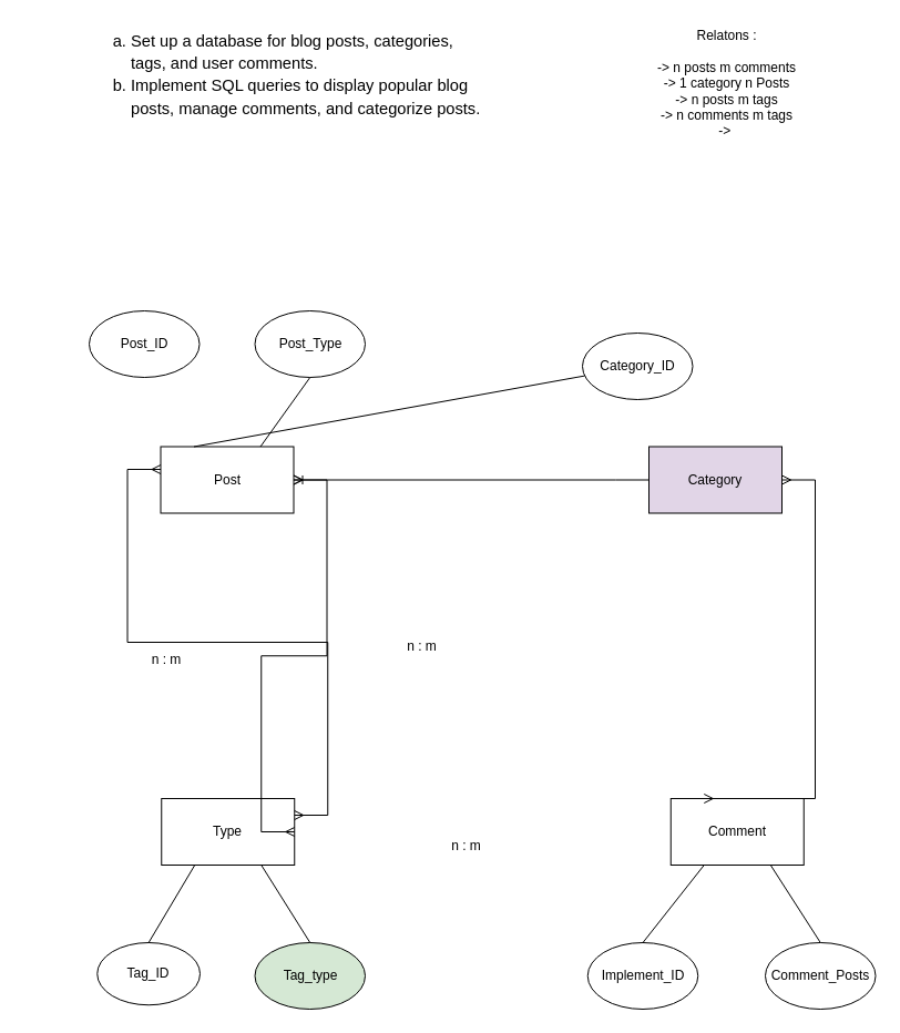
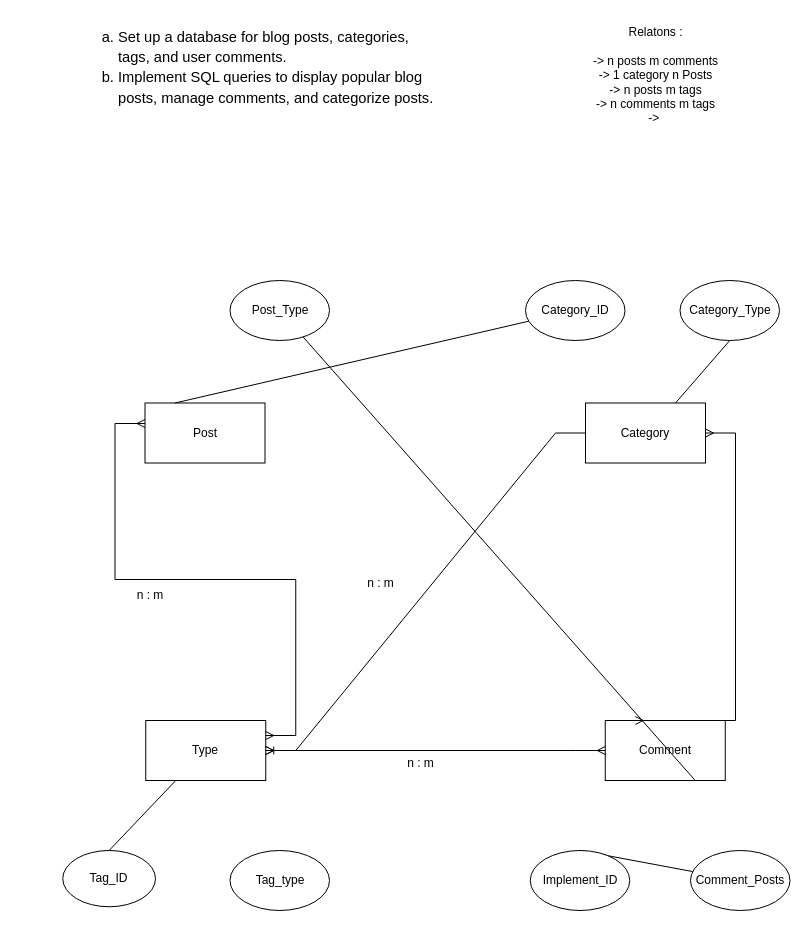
- <mxCell id="22" value="Post_ID" style="ellipse;whiteSpace=wrap;html=1;" parent="1" vertex="1"><mxGeometry x="80" y="280" width="99.5" height="60" as="geometry" /></mxCell>
+ <mxCell id="26" value="Category_Type" style="ellipse;whiteSpace=wrap;html=1;" parent="1" vertex="1"><mxGeometry x="679.5" y="280" width="99.5" height="60" as="geometry" /></mxCell>
- <mxCell id="25" value="Category_ID" style="ellipse;whiteSpace=wrap;html=1;" parent="1" vertex="1"><mxGeometry x="525" y="300" width="99.5" height="60" as="geometry" /></mxCell>
+ <mxCell id="25" value="Category_ID" style="ellipse;whiteSpace=wrap;html=1;" parent="1" vertex="1"><mxGeometry x="525" y="280" width="99.5" height="60" as="geometry" /></mxCell>
- <mxCell id="8" value="" style="endArrow=none;html=1;rounded=0;exitX=0.75;exitY=0;exitDx=0;exitDy=0;entryX=0.5;entryY=1;entryDx=0;entryDy=0;" parent="1" source="3" target="23" edge="1"><mxGeometry width="50" height="50" relative="1" as="geometry"><mxPoint x="419.5" y="482.5" as="sourcePoint" /><mxPoint x="335.5" y="370" as="targetPoint" /></mxGeometry></mxCell>
+ <mxCell id="9" value="" style="endArrow=none;html=1;rounded=0;entryX=0.5;entryY=1;entryDx=0;entryDy=0;exitX=0.75;exitY=0;exitDx=0;exitDy=0;" parent="1" source="2" target="26" edge="1"><mxGeometry width="50" height="50" relative="1" as="geometry"><mxPoint x="410" y="472.5" as="sourcePoint" /><mxPoint x="759.5" y="350" as="targetPoint" /></mxGeometry></mxCell>
- <mxCell id="17" value="" style="edgeStyle=entityRelationEdgeStyle;fontSize=12;html=1;endArrow=ERoneToMany;rounded=0;entryX=1;entryY=0.5;entryDx=0;entryDy=0;exitX=0;exitY=0.5;exitDx=0;exitDy=0;" parent="1" source="2" target="3" edge="1"><mxGeometry width="100" height="100" relative="1" as="geometry"><mxPoint x="330" y="560" as="sourcePoint" /><mxPoint x="430" y="460" as="targetPoint" /></mxGeometry></mxCell>
+ <mxCell id="17" value="" style="edgeStyle=entityRelationEdgeStyle;fontSize=12;html=1;endArrow=ERoneToMany;rounded=0;exitX=0;exitY=0.5;exitDx=0;exitDy=0;" parent="1" source="2" target="4" edge="1"><mxGeometry width="100" height="100" relative="1" as="geometry"><mxPoint x="330" y="560" as="sourcePoint" /><mxPoint x="430" y="460" as="targetPoint" /></mxGeometry></mxCell>
- <mxCell id="2" value="Category" style="rounded=0;whiteSpace=wrap;html=1;fillColor=#e1d5e7;" parent="1" vertex="1"><mxGeometry x="585" y="402.5" width="120" height="60" as="geometry" /></mxCell>
+ <mxCell id="2" value="Category" style="rounded=0;whiteSpace=wrap;html=1;" parent="1" vertex="1"><mxGeometry x="585" y="402.5" width="120" height="60" as="geometry" /></mxCell>
- <mxCell id="21" value="" style="edgeStyle=entityRelationEdgeStyle;fontSize=12;html=1;endArrow=ERmany;startArrow=ERmany;rounded=0;exitX=1;exitY=0.5;exitDx=0;exitDy=0;" parent="1" source="4" target="3" edge="1"><mxGeometry width="100" height="100" relative="1" as="geometry"><mxPoint x="379.75" y="810" as="sourcePoint" /><mxPoint x="479.75" y="710" as="targetPoint" /></mxGeometry></mxCell>
+ <mxCell id="21" value="" style="edgeStyle=entityRelationEdgeStyle;fontSize=12;html=1;endArrow=ERmany;startArrow=ERmany;rounded=0;entryX=0;entryY=0.5;entryDx=0;entryDy=0;exitX=1;exitY=0.5;exitDx=0;exitDy=0;" parent="1" source="4" target="5" edge="1"><mxGeometry width="100" height="100" relative="1" as="geometry"><mxPoint x="379.75" y="810" as="sourcePoint" /><mxPoint x="479.75" y="710" as="targetPoint" /></mxGeometry></mxCell>
- <mxCell id="14" value="" style="endArrow=none;html=1;rounded=0;entryX=0.5;entryY=0;entryDx=0;entryDy=0;exitX=0.75;exitY=1;exitDx=0;exitDy=0;" parent="1" source="5" target="28" edge="1"><mxGeometry width="50" height="50" relative="1" as="geometry"><mxPoint x="369.75" y="820" as="sourcePoint" /><mxPoint x="769.75" y="820" as="targetPoint" /></mxGeometry></mxCell>
+ <mxCell id="14" value="" style="endArrow=none;html=1;rounded=0;exitX=0.75;exitY=1;exitDx=0;exitDy=0;" parent="1" source="5" target="23" edge="1"><mxGeometry width="50" height="50" relative="1" as="geometry"><mxPoint x="369.75" y="820" as="sourcePoint" /><mxPoint x="769.75" y="820" as="targetPoint" /></mxGeometry></mxCell>
- <mxCell id="10" value="" style="endArrow=none;html=1;rounded=0;exitX=0.5;exitY=0;exitDx=0;exitDy=0;entryX=0.75;entryY=1;entryDx=0;entryDy=0;" parent="1" source="24" target="4" edge="1"><mxGeometry width="50" height="50" relative="1" as="geometry"><mxPoint x="100.25" y="830" as="sourcePoint" /><mxPoint x="190.25" y="820" as="targetPoint" /></mxGeometry></mxCell>
- <mxCell id="11" value="" style="endArrow=none;html=1;rounded=0;exitX=0.5;exitY=0;exitDx=0;exitDy=0;entryX=0.25;entryY=1;entryDx=0;entryDy=0;" parent="1" source="27" target="5" edge="1"><mxGeometry width="50" height="50" relative="1" as="geometry"><mxPoint x="549.75" y="805" as="sourcePoint" /><mxPoint x="509.75" y="710" as="targetPoint" /></mxGeometry></mxCell>
+ <mxCell id="11" value="" style="endArrow=none;html=1;rounded=0;exitX=0.5;exitY=0;exitDx=0;exitDy=0;" parent="1" source="27" target="28" edge="1"><mxGeometry width="50" height="50" relative="1" as="geometry"><mxPoint x="549.75" y="805" as="sourcePoint" /><mxPoint x="509.75" y="710" as="targetPoint" /></mxGeometry></mxCell>
- <mxCell id="12" value="Tag_ID" style="ellipse;whiteSpace=wrap;html=1;" parent="1" vertex="1"><mxGeometry x="87.25" y="850" width="92.75" height="56.25" as="geometry" /></mxCell>
+ <mxCell id="12" value="Tag_ID" style="ellipse;whiteSpace=wrap;html=1;" parent="1" vertex="1"><mxGeometry x="62.25" y="850" width="92.75" height="56.25" as="geometry" /></mxCell>
- <mxCell id="24" value="Tag_type" style="ellipse;whiteSpace=wrap;html=1;fillColor=#d5e8d4;" parent="1" vertex="1"><mxGeometry x="229.5" y="850" width="99.5" height="60" as="geometry" /></mxCell>
+ <mxCell id="24" value="Tag_type" style="ellipse;whiteSpace=wrap;html=1;" parent="1" vertex="1"><mxGeometry x="229.5" y="850" width="99.5" height="60" as="geometry" /></mxCell>
